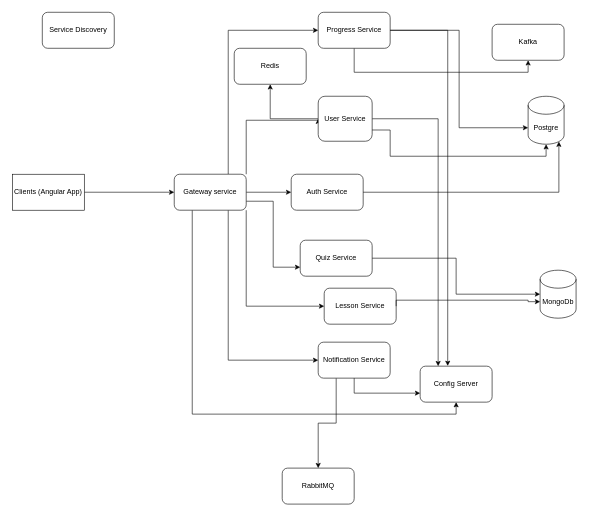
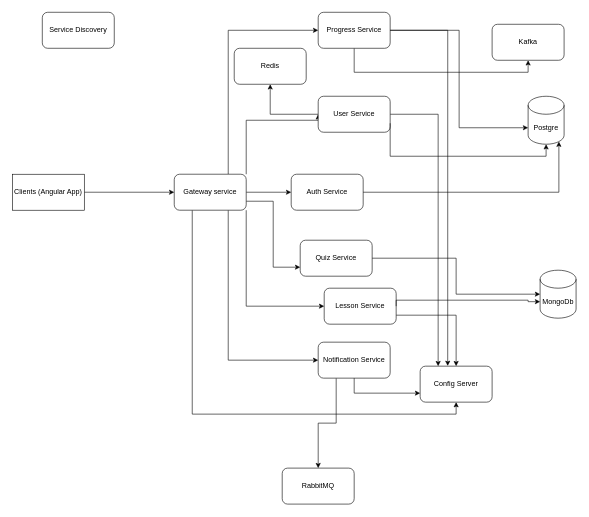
- <mxCell id="15" value="User Service" style="rounded=1;whiteSpace=wrap;html=1;" vertex="1" parent="1"><mxGeometry x="530" y="160" width="90" height="75" as="geometry" /></mxCell>
+ <mxCell id="15" value="User Service" style="rounded=1;whiteSpace=wrap;html=1;" vertex="1" parent="1"><mxGeometry x="530" y="160" width="120" height="60" as="geometry" /></mxCell>
+ <mxCell id="16" style="edgeStyle=orthogonalEdgeStyle;rounded=0;orthogonalLoop=1;jettySize=auto;html=1;exitX=1;exitY=0.75;exitDx=0;exitDy=0;entryX=0.5;entryY=0;entryDx=0;entryDy=0;" edge="1" parent="1" source="17" target="18"><mxGeometry relative="1" as="geometry" /></mxCell>
